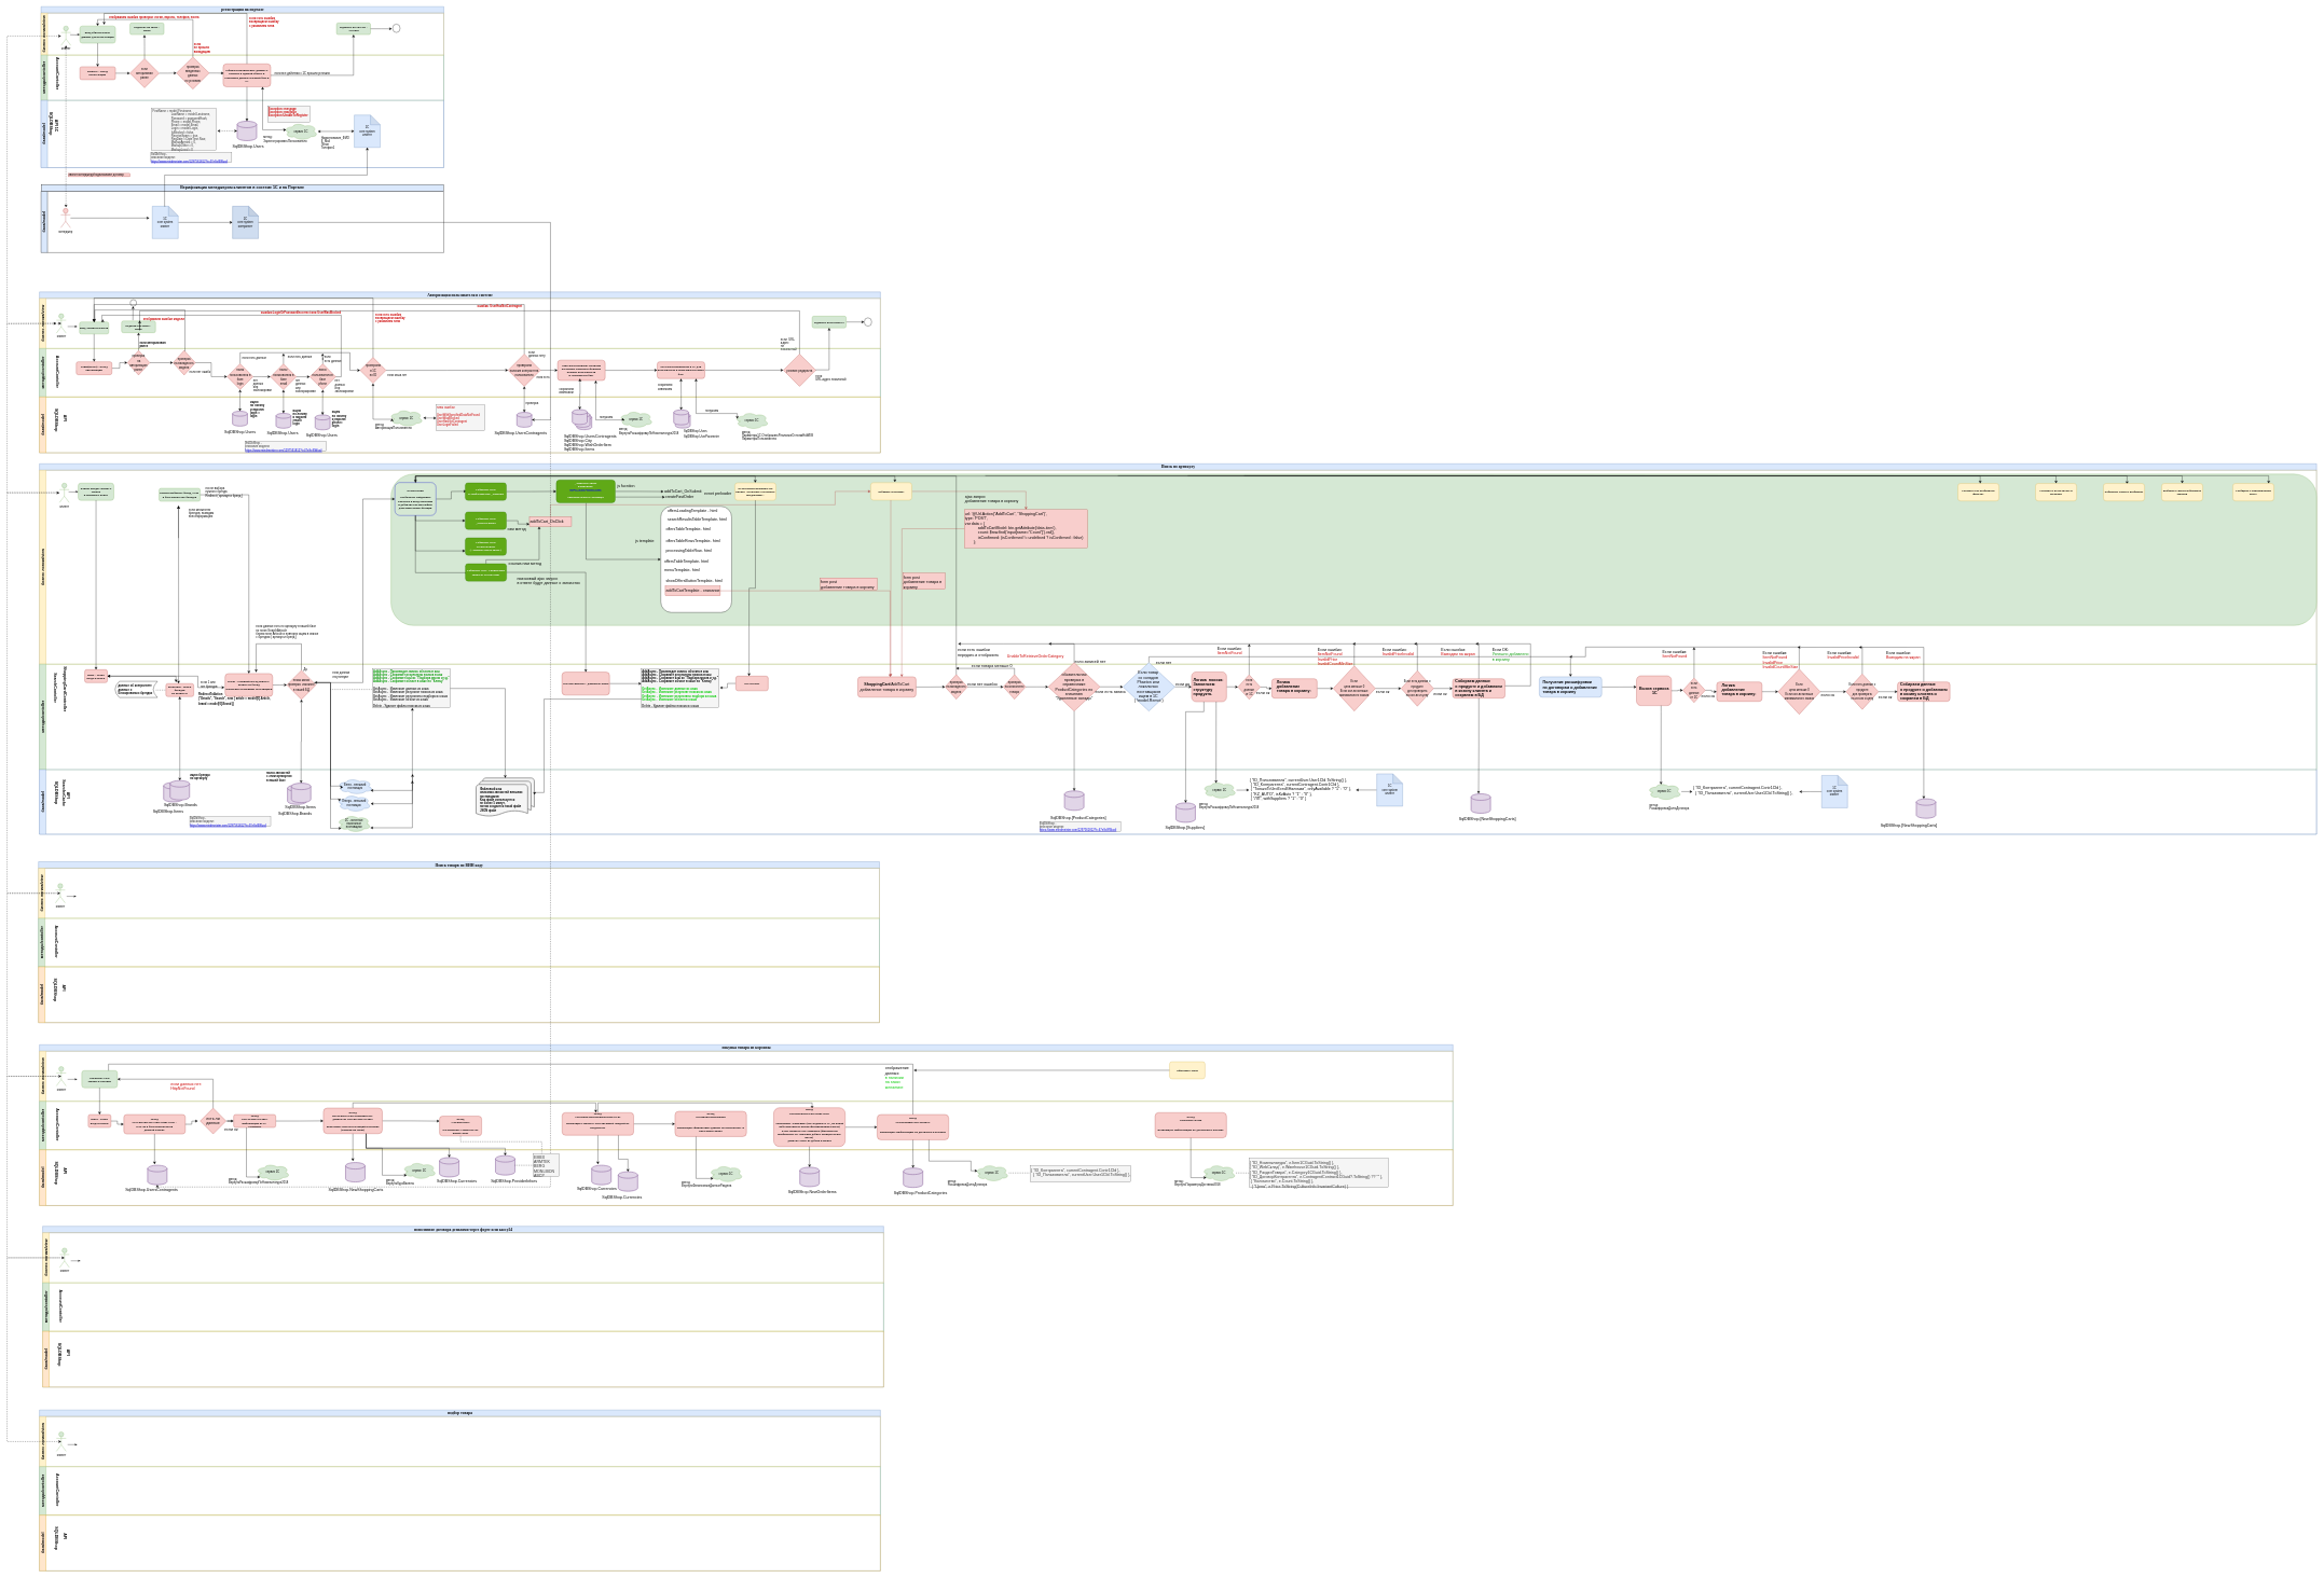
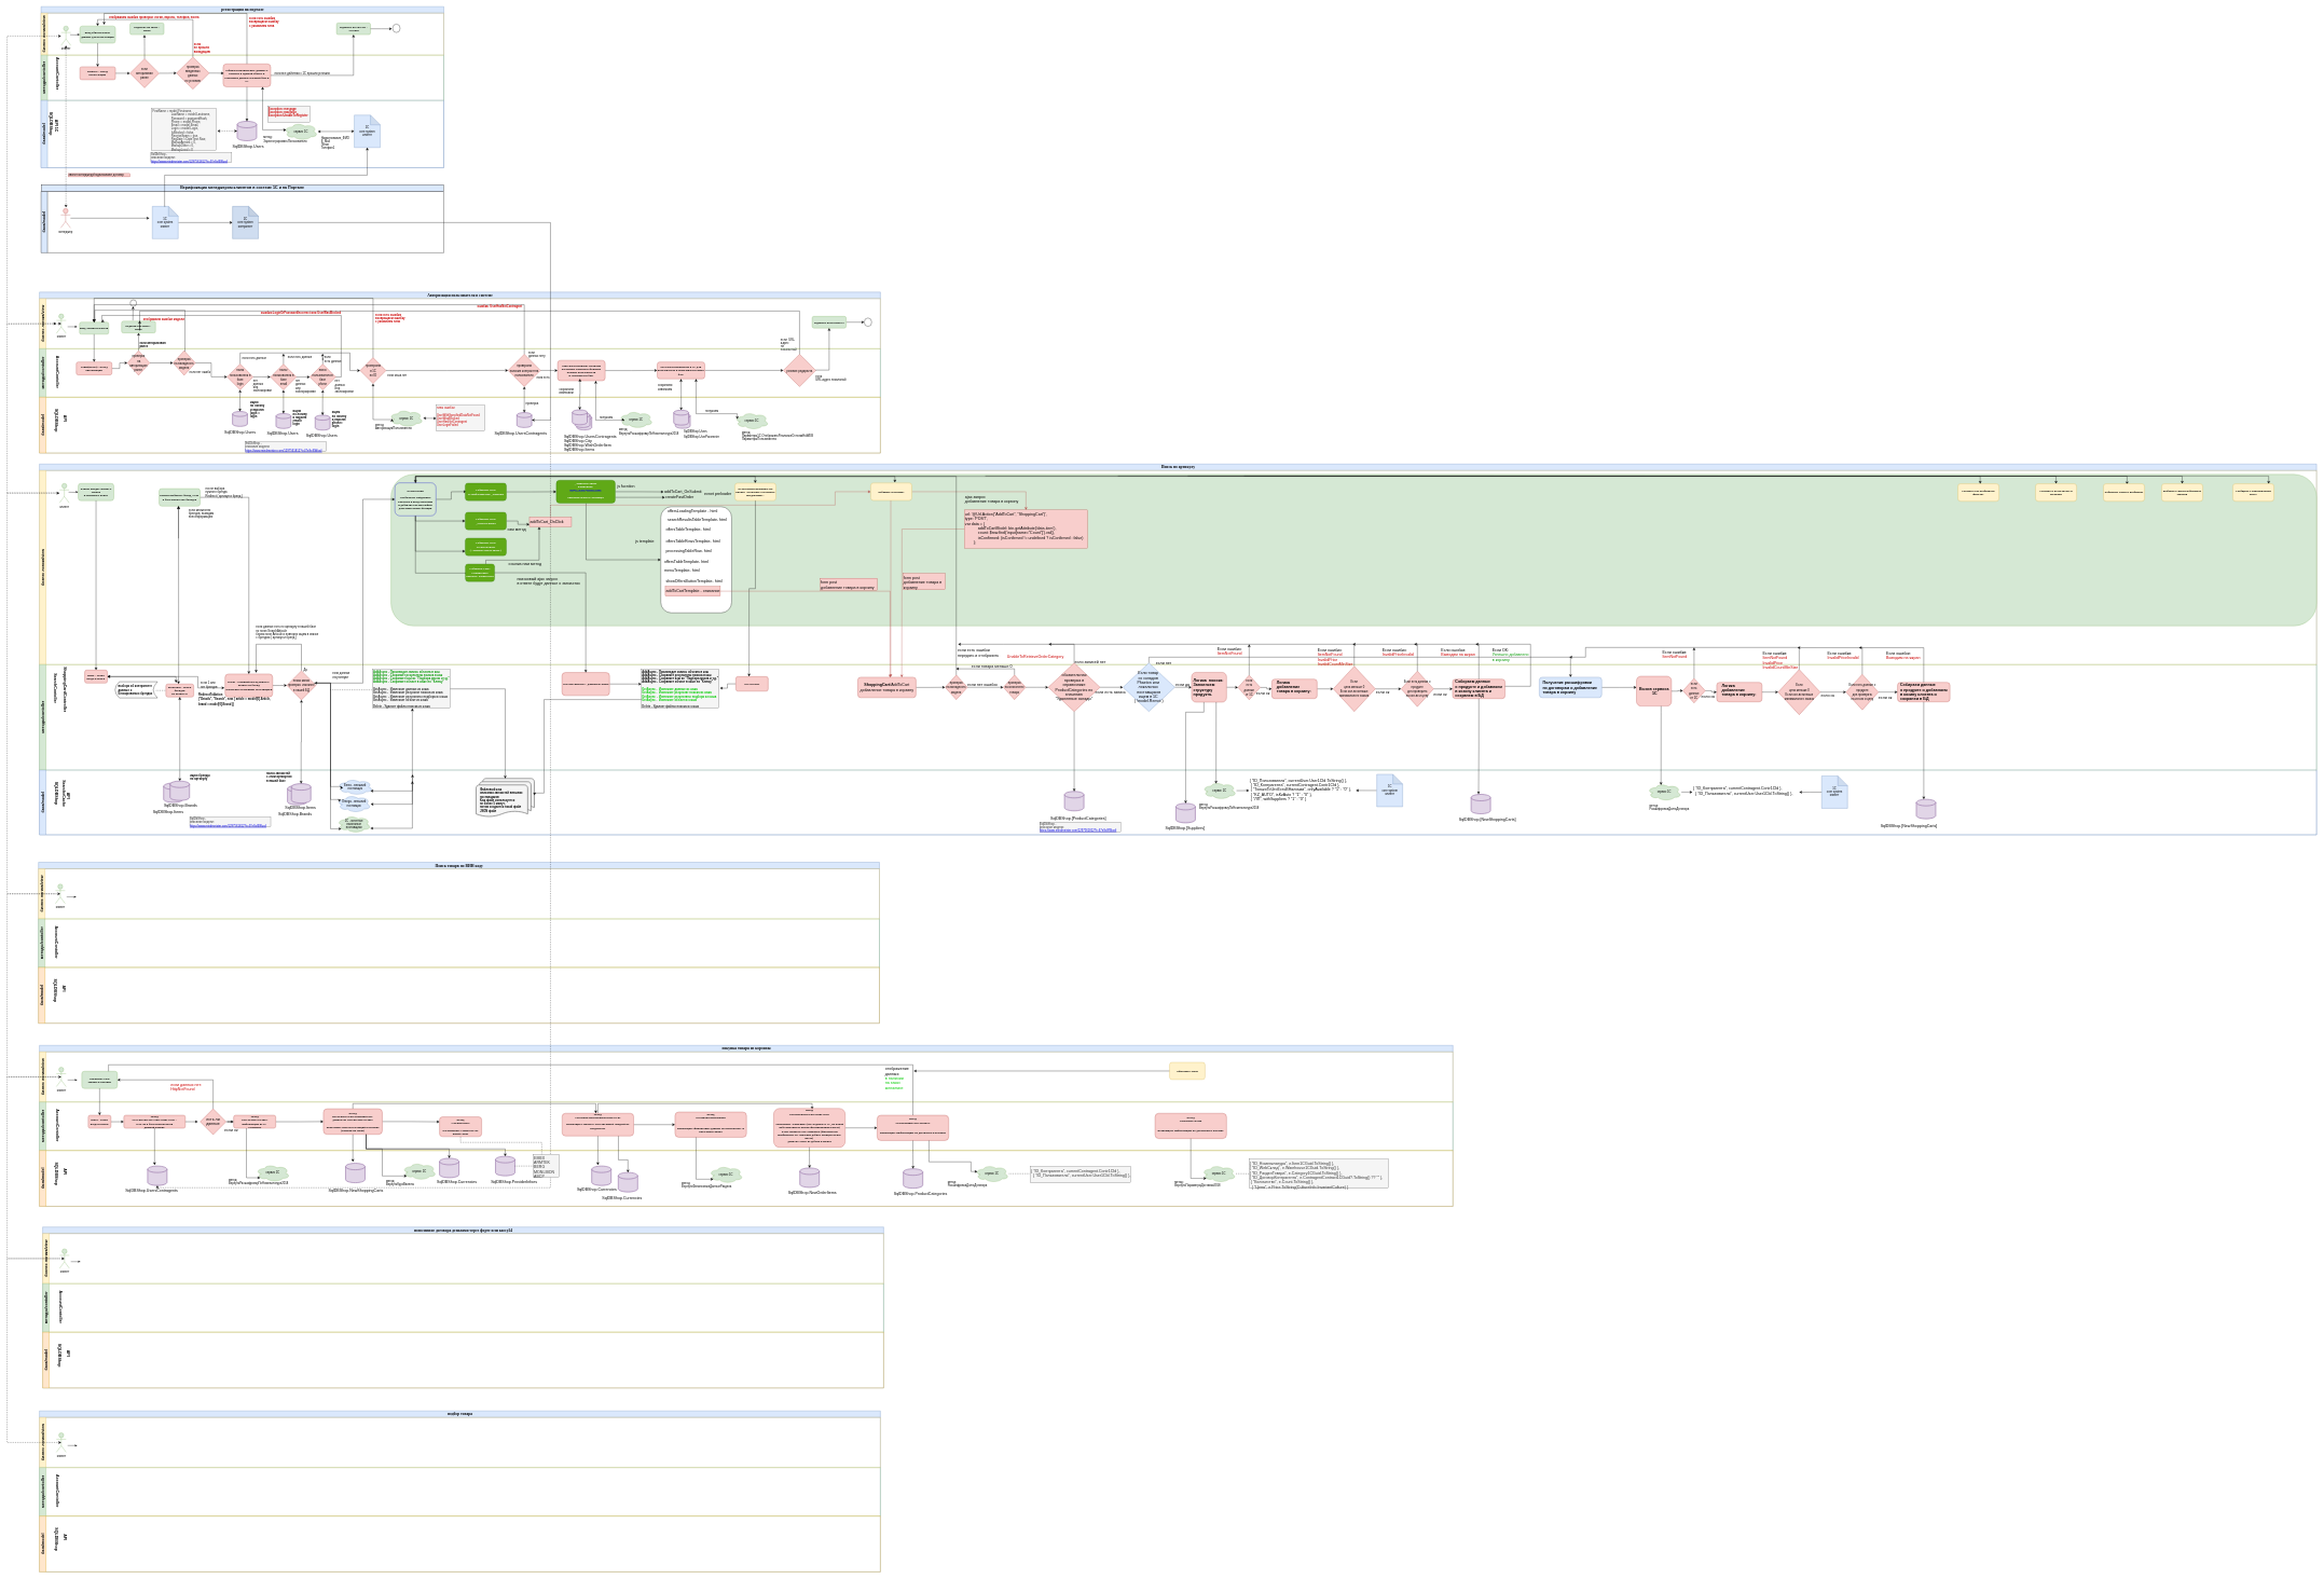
- <mxCell id="9" value="клиент выбирает бренд, если&amp;nbsp; в базе множество брендов" style="rounded=1;whiteSpace=wrap;html=1;shadow=0;labelBackgroundColor=none;strokeColor=#82b366;strokeWidth=1;fillColor=#d5e8d4;fontFamily=Verdana;fontSize=9;align=center;fontStyle=1" parent="5" vertex="1"><mxGeometry x="370" y="56" width="127" height="40" as="geometry" /></mxCell>
+ <mxCell id="9" value="клиент выбирает бренд, если&amp;nbsp; в базе множество брендов" style="rounded=1;whiteSpace=wrap;html=1;shadow=0;labelBackgroundColor=none;strokeColor=#82b366;strokeWidth=1;fillColor=#d5e8d4;fontFamily=Verdana;fontSize=9;align=center;fontStyle=1" parent="5" vertex="1"><mxGeometry x="370" y="56" width="127" height="54" as="geometry" /></mxCell>
- <mxCell id="17" value="Собираем View/ Скриптовые запросы. DetailScript" style="rounded=1;whiteSpace=wrap;html=1;shadow=0;labelBackgroundColor=none;strokeColor=#2D7600;strokeWidth=1;fillColor=#60a917;fontFamily=Verdana;fontSize=9;align=center;fontStyle=1;fontColor=#ffffff;" parent="5" vertex="1"><mxGeometry x="1317" y="289" width="127" height="54" as="geometry" /></mxCell>
+ <mxCell id="17" value="Собираем View/ Скриптовые запросы. DetailScript" style="rounded=1;whiteSpace=wrap;html=1;shadow=0;labelBackgroundColor=none;strokeColor=#2D7600;strokeWidth=1;fillColor=#60a917;fontFamily=Verdana;fontSize=9;align=center;fontStyle=1;fontColor=#ffffff;" parent="5" vertex="1"><mxGeometry x="1317" y="289" width="90" height="54" as="geometry" /></mxCell>
- <mxCell id="59" value="данные об контрагенте&lt;br&gt;данные о &lt;br&gt;блокированых брендах" style="text;html=1;resizable=0;points=[];autosize=1;align=left;verticalAlign=top;spacingTop=-4;fontSize=9;fontFamily=Helvetica;fontStyle=1" parent="57" vertex="1"><mxGeometry x="241.5" y="60" width="110" height="30" as="geometry" /></mxCell>
+ <mxCell id="59" value="выбора об контрагенте&lt;br&gt;данные о &lt;br&gt;блокированых брендах" style="text;html=1;resizable=0;points=[];autosize=1;align=left;verticalAlign=top;spacingTop=-4;fontSize=9;fontFamily=Helvetica;fontStyle=1" parent="57" vertex="1"><mxGeometry x="241.5" y="60" width="110" height="30" as="geometry" /></mxCell>
- <mxCell id="416" value="метод&lt;br&gt;GetCurrentUserContrAgentAsync -&lt;br&gt;есть ли в базе контрагентов&lt;br&gt;данный клиент" style="rounded=1;whiteSpace=wrap;html=1;shadow=0;labelBackgroundColor=none;strokeColor=#b85450;strokeWidth=1;fillColor=#f8cecc;fontFamily=Verdana;fontSize=9;align=center;fontStyle=1" parent="410" vertex="1"><mxGeometry x="261" y="41" width="190" height="60" as="geometry" /></mxCell>
+ <mxCell id="416" value="метод&lt;br&gt;GetCurrentUserContrAgentAsync -&lt;br&gt;есть ли в базе контрагентов&lt;br&gt;данный клиент" style="rounded=1;whiteSpace=wrap;html=1;shadow=0;labelBackgroundColor=none;strokeColor=#b85450;strokeWidth=1;fillColor=#f8cecc;fontFamily=Verdana;fontSize=9;align=center;fontStyle=1" parent="410" vertex="1"><mxGeometry x="261" y="41" width="190" height="40" as="geometry" /></mxCell>
